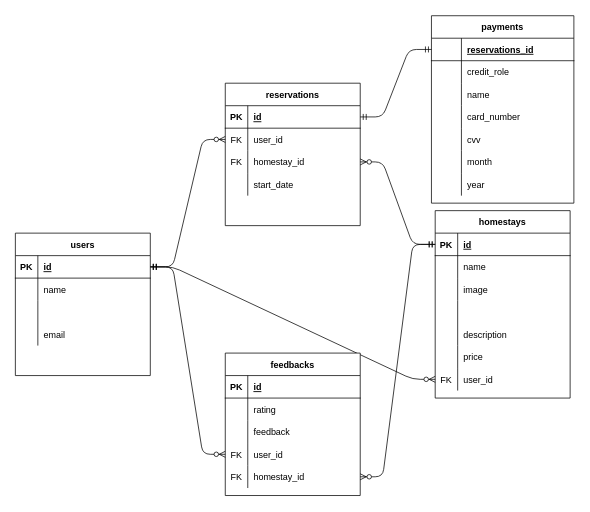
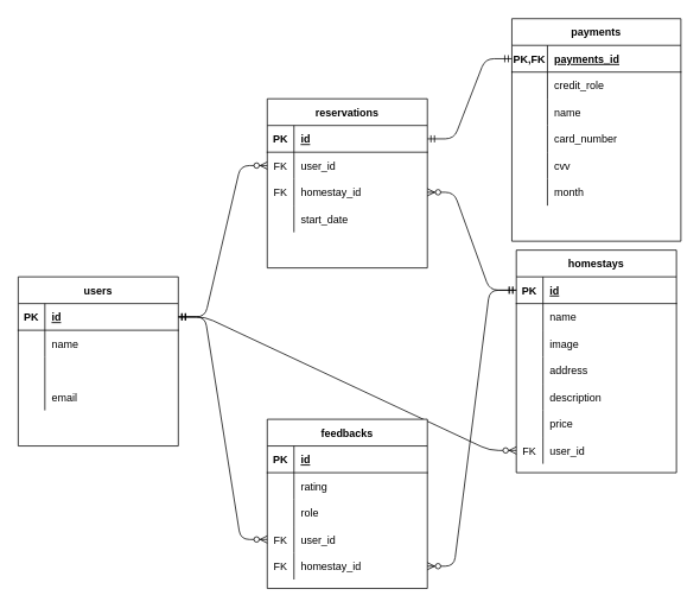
+ <mxCell id="58" value="PK,FK" style="shape=partialRectangle;connectable=0;fillColor=none;top=0;left=0;bottom=0;right=0;fontStyle=1;overflow=hidden;" parent="57" vertex="1"><mxGeometry width="40" height="30" as="geometry" /></mxCell>
- <mxCell id="59" value="reservations_id" style="shape=partialRectangle;connectable=0;fillColor=none;top=0;left=0;bottom=0;right=0;align=left;spacingLeft=6;fontStyle=5;overflow=hidden;" parent="57" vertex="1"><mxGeometry x="40" width="150" height="30" as="geometry" /></mxCell>
+ <mxCell id="59" value="payments_id" style="shape=partialRectangle;connectable=0;fillColor=none;top=0;left=0;bottom=0;right=0;align=left;spacingLeft=6;fontStyle=5;overflow=hidden;" parent="57" vertex="1"><mxGeometry x="40" width="150" height="30" as="geometry" /></mxCell>
- <mxCell id="77" value="year" style="shape=partialRectangle;connectable=0;fillColor=none;top=0;left=0;bottom=0;right=0;align=left;spacingLeft=6;overflow=hidden;" parent="75" vertex="1"><mxGeometry x="40" width="150" height="30" as="geometry" /></mxCell>
+ <mxCell id="28" value="address" style="shape=partialRectangle;connectable=0;fillColor=none;top=0;left=0;bottom=0;right=0;align=left;spacingLeft=6;overflow=hidden;" parent="26" vertex="1"><mxGeometry x="30" width="150" height="30" as="geometry" /></mxCell>
- <mxCell id="88" value="feedback" style="shape=partialRectangle;connectable=0;fillColor=none;top=0;left=0;bottom=0;right=0;align=left;spacingLeft=6;overflow=hidden;" parent="86" vertex="1"><mxGeometry x="30" width="150" height="30" as="geometry" /></mxCell>
+ <mxCell id="88" value="role" style="shape=partialRectangle;connectable=0;fillColor=none;top=0;left=0;bottom=0;right=0;align=left;spacingLeft=6;overflow=hidden;" parent="86" vertex="1"><mxGeometry x="30" width="150" height="30" as="geometry" /></mxCell>
